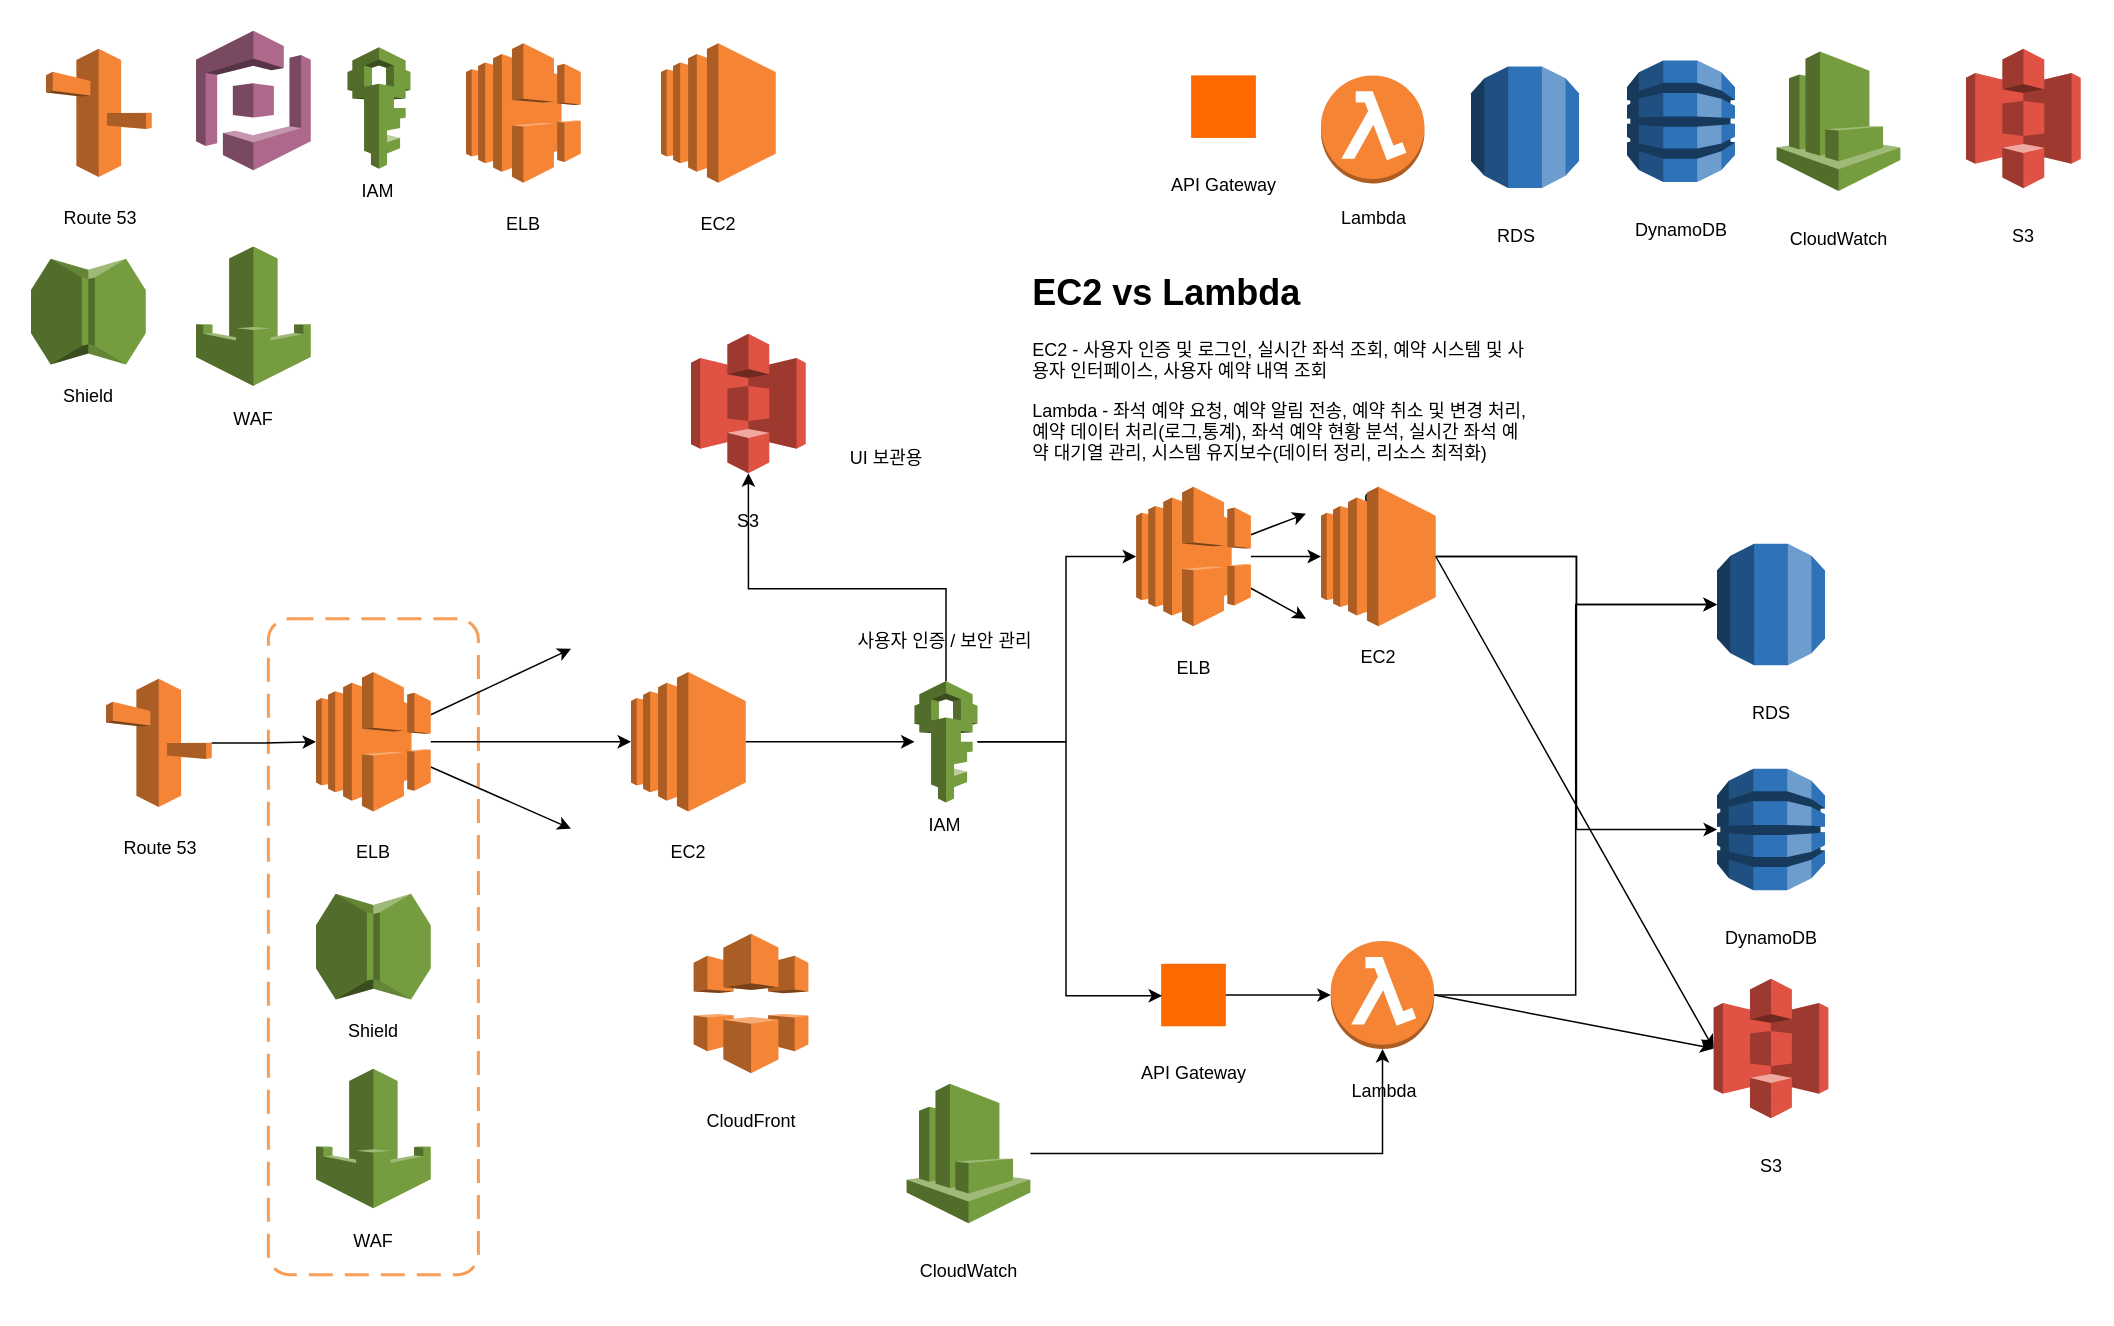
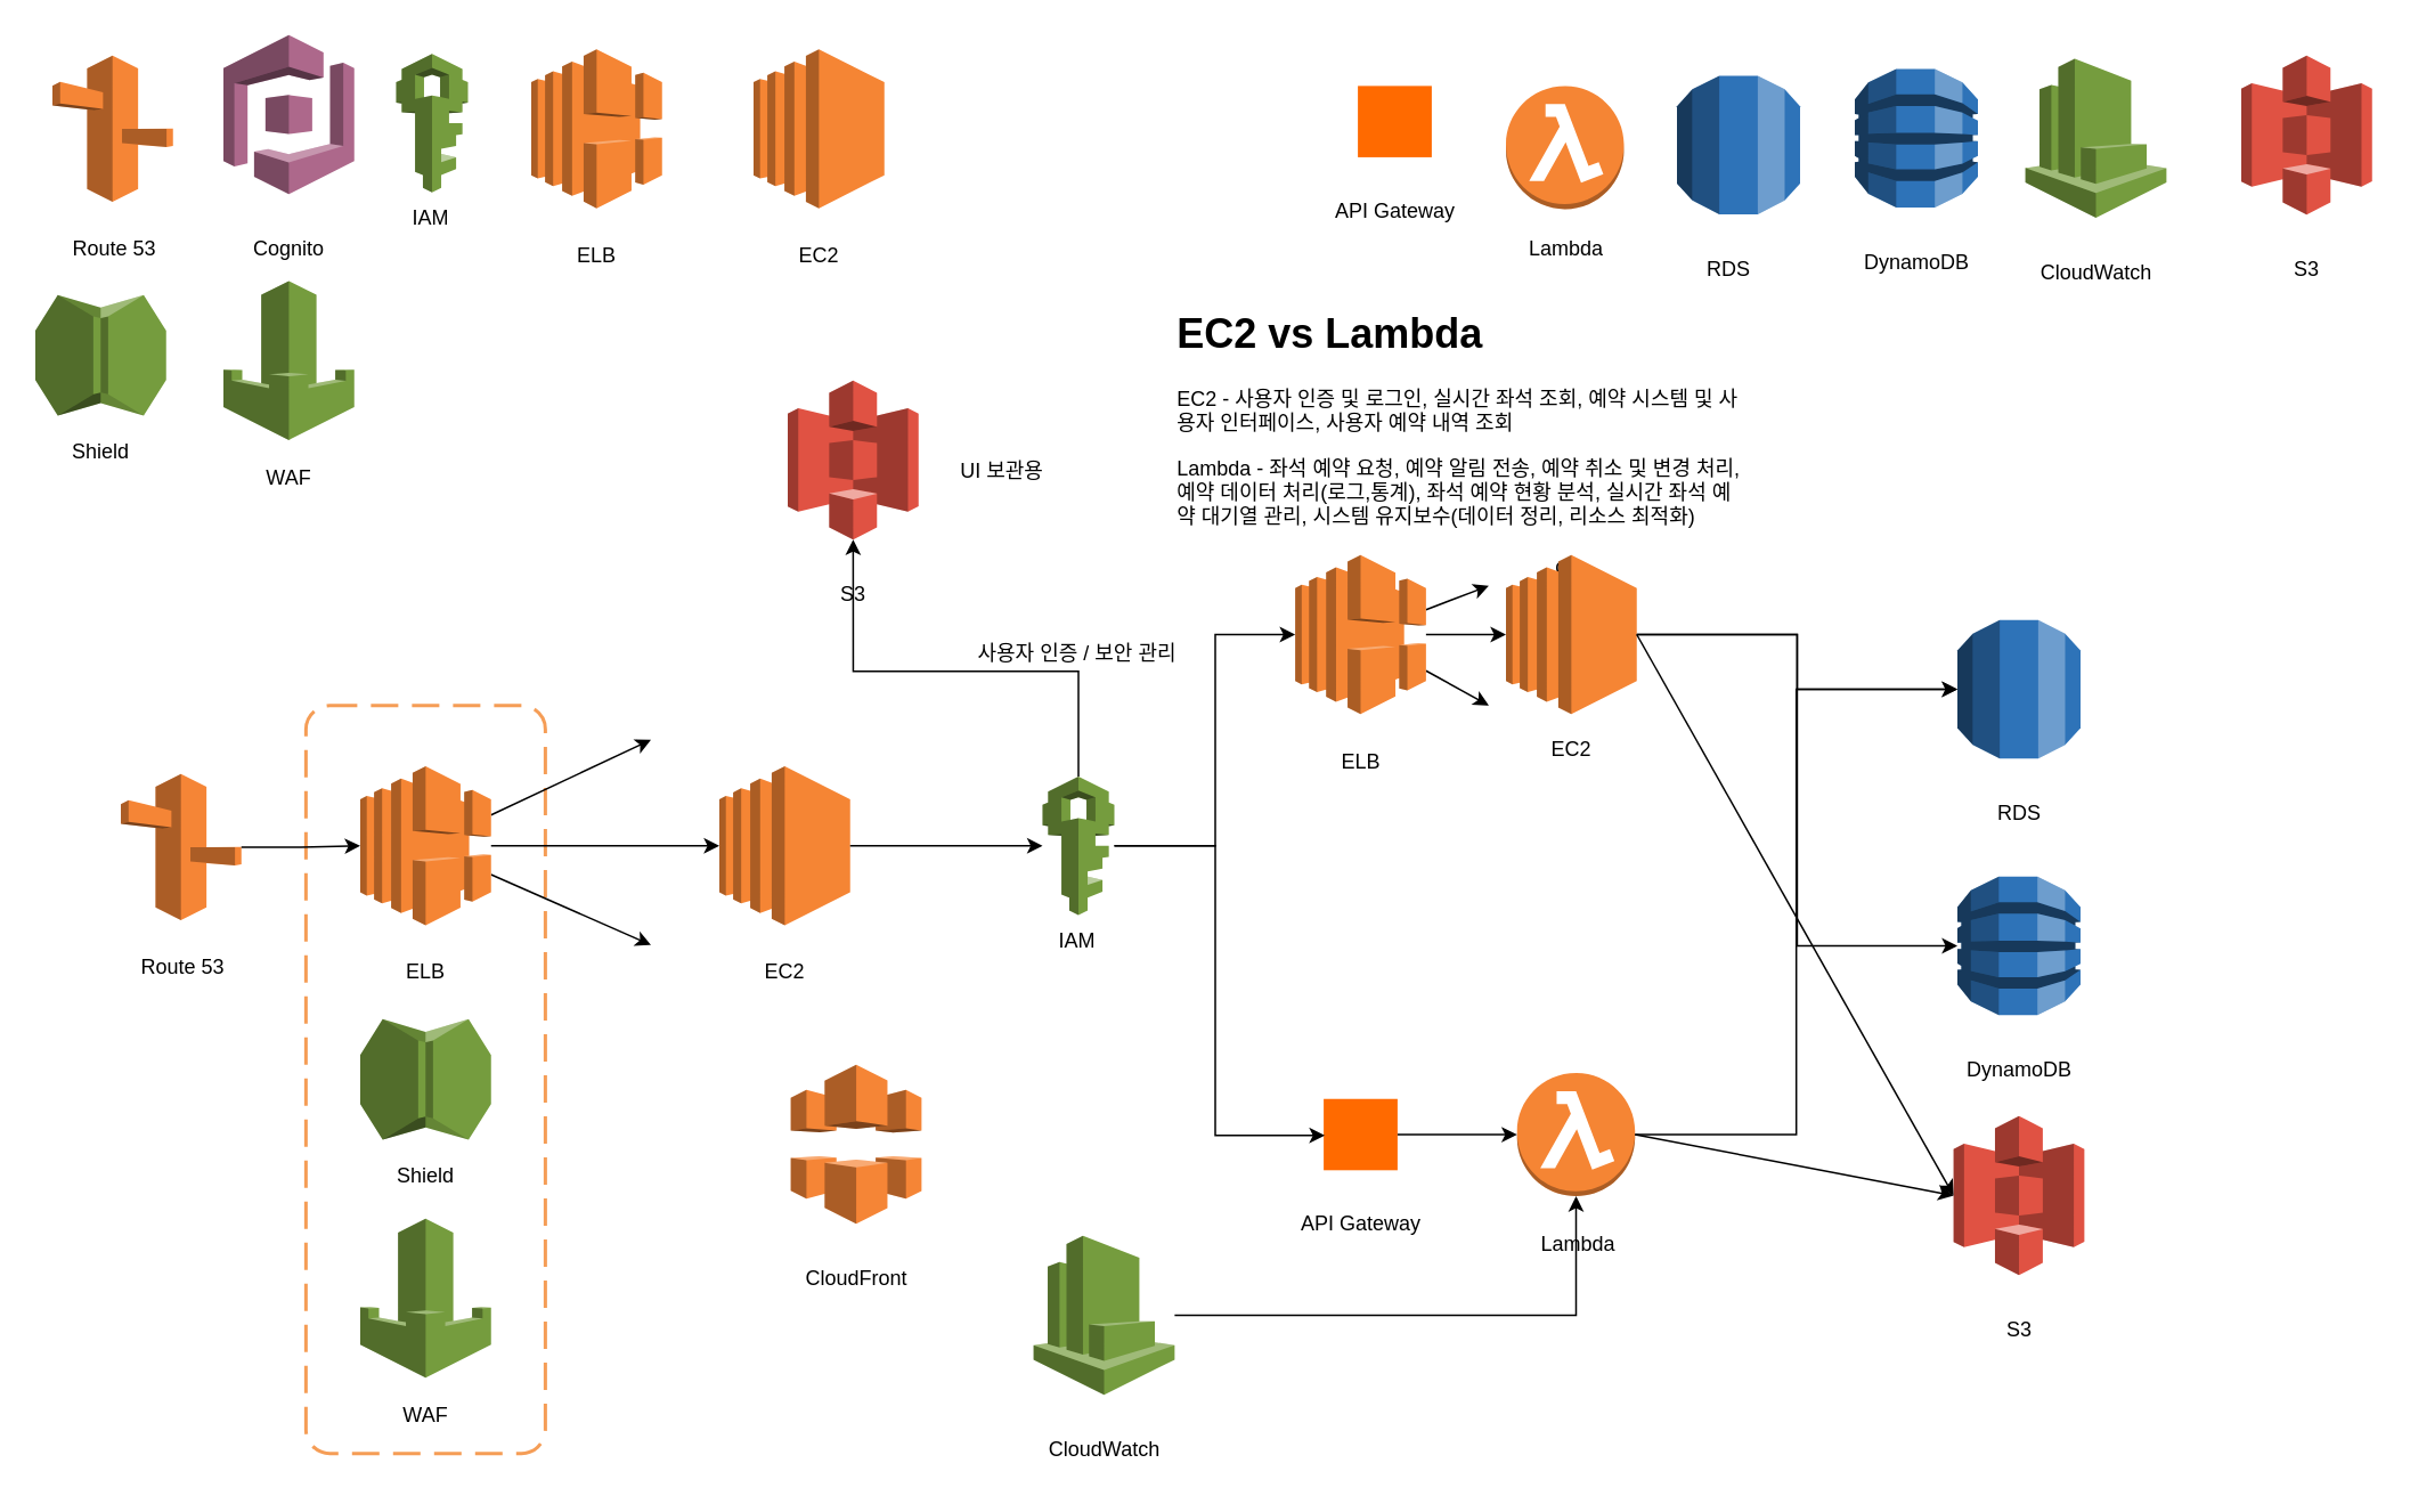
+ <mxCell id="23" value="Cognito" style="text;html=1;align=center;verticalAlign=middle;resizable=0;points=[];autosize=1;strokeColor=none;fillColor=none;" parent="21" vertex="1"><mxGeometry x="8.25" y="110" width="60" height="30" as="geometry" /></mxCell>
- <mxCell id="110" value="UI 보관용" style="text;html=1;align=center;verticalAlign=middle;resizable=0;points=[];autosize=1;strokeColor=none;fillColor=none;" vertex="1" parent="1"><mxGeometry x="555" y="290" width="70" height="30" as="geometry" /></mxCell>
+ <mxCell id="110" value="UI 보관용" style="text;html=1;align=center;verticalAlign=middle;resizable=0;points=[];autosize=1;strokeColor=none;fillColor=none;" vertex="1" parent="1"><mxGeometry x="550" y="260" width="70" height="30" as="geometry" /></mxCell>
- <mxCell id="104" value="사용자 인증 / 보안 관리" style="text;html=1;align=center;verticalAlign=middle;whiteSpace=wrap;rounded=0;" parent="1" vertex="1"><mxGeometry x="559.5" y="412" width="139" height="30" as="geometry" /></mxCell>
+ <mxCell id="104" value="사용자 인증 / 보안 관리" style="text;html=1;align=center;verticalAlign=middle;whiteSpace=wrap;rounded=0;" parent="1" vertex="1"><mxGeometry x="559.5" y="367" width="139" height="30" as="geometry" /></mxCell>
